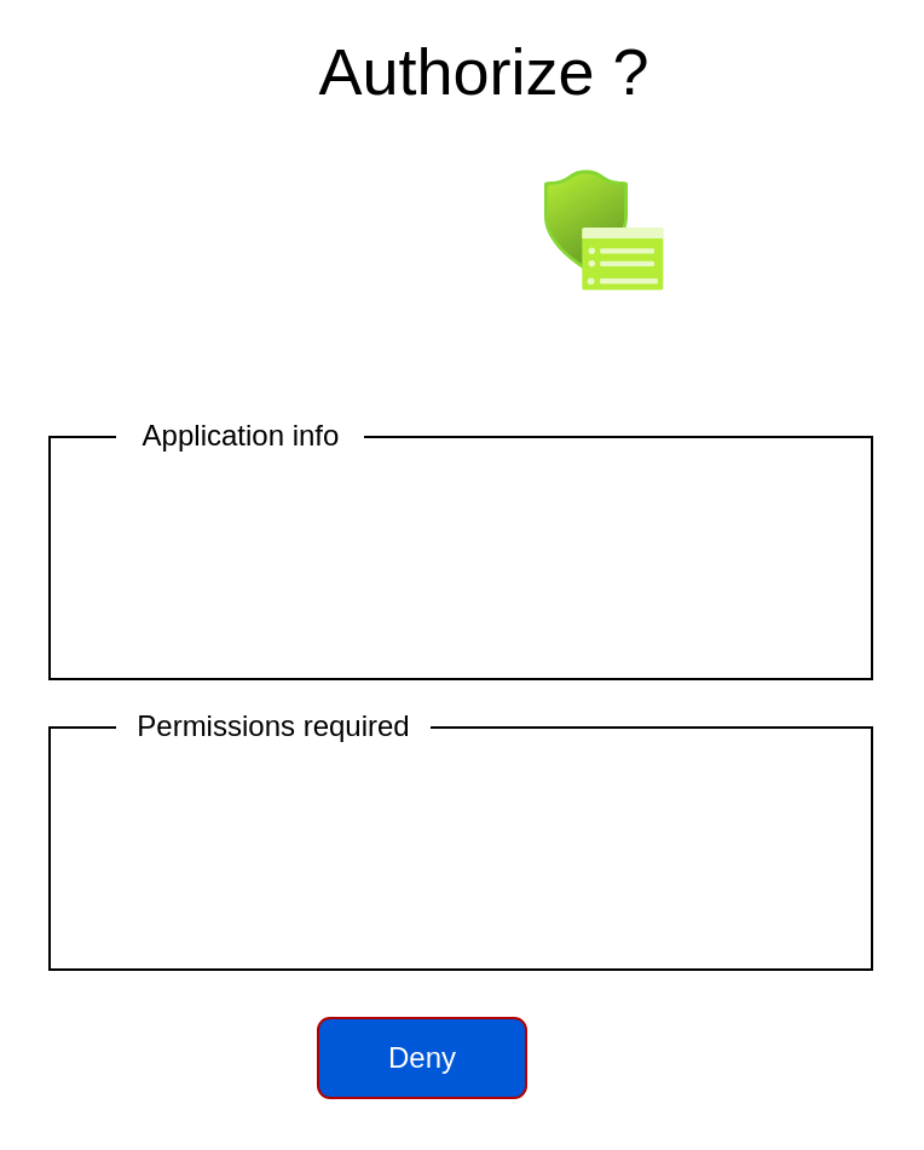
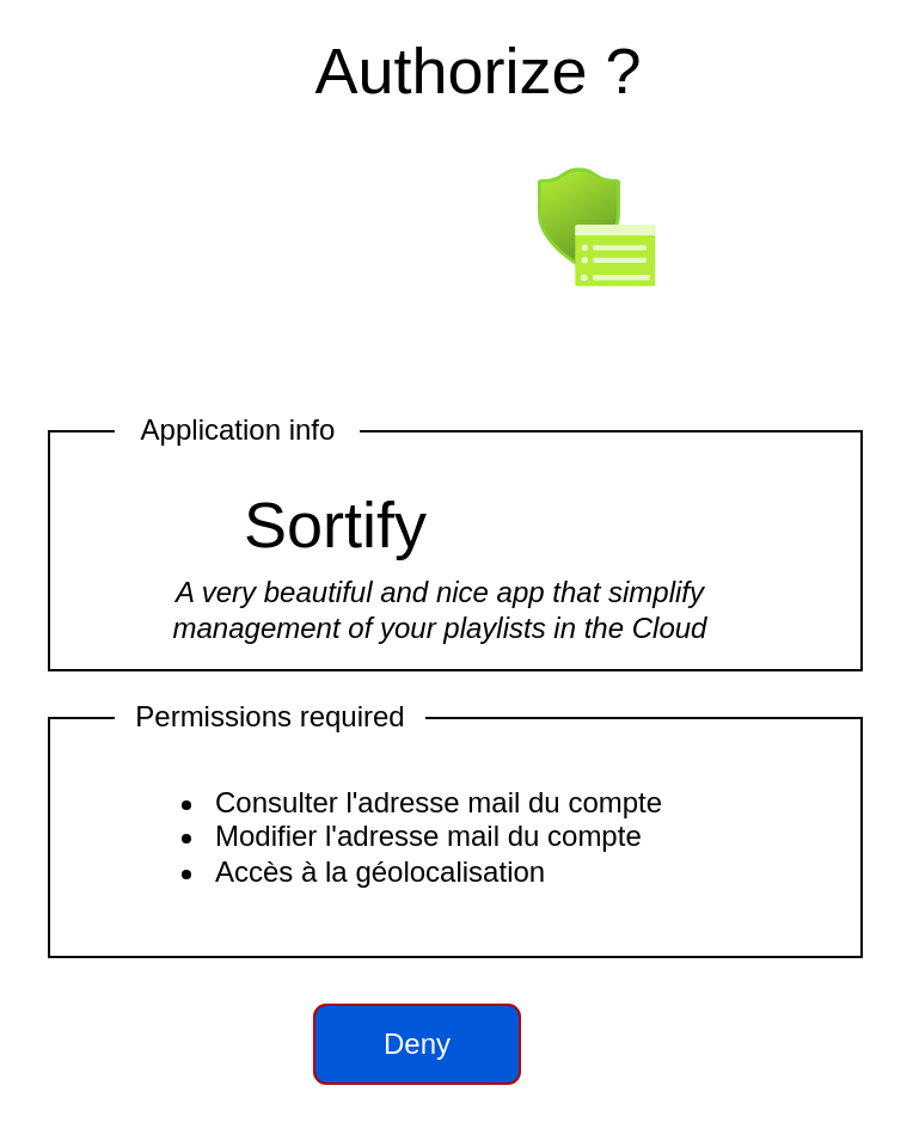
+ <mxCell id="12" value="&lt;font style=&quot;font-size: 27px&quot;&gt;Sortify&lt;/font&gt;" style="text;html=1;strokeColor=none;fillColor=none;align=left;verticalAlign=middle;whiteSpace=wrap;rounded=0;" vertex="1" parent="1"><mxGeometry x="100" y="210" width="190" height="20" as="geometry" /></mxCell>
+ <mxCell id="13" value="&lt;i&gt;A very beautiful and nice app that simplify management of your playlists in the Cloud&lt;/i&gt;" style="text;html=1;strokeColor=none;fillColor=none;align=center;verticalAlign=middle;whiteSpace=wrap;rounded=0;" vertex="1" parent="1"><mxGeometry x="48" y="240" width="272" height="30" as="geometry" /></mxCell>
+ <mxCell id="10" value="&lt;ul&gt;&lt;li&gt;&lt;span&gt;Consulter l'adresse mail du compte&lt;/span&gt;&lt;/li&gt;&lt;li&gt;&lt;span&gt;Modifier l'adresse mail du compte&lt;/span&gt;&lt;br&gt;&lt;/li&gt;&lt;li&gt;&lt;span&gt;Accès à la géolocalisation&lt;/span&gt;&lt;/li&gt;&lt;/ul&gt;" style="text;html=1;strokeColor=none;fillColor=none;align=left;verticalAlign=middle;whiteSpace=wrap;rounded=0;" vertex="1" parent="1"><mxGeometry x="48" y="320" width="252" height="60" as="geometry" /></mxCell>
